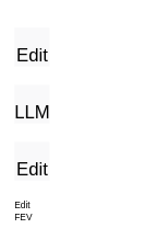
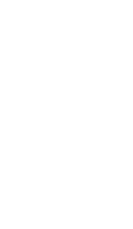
- <mxCell id="2" value="&lt;font style=&quot;font-size: 14px;&quot;&gt;&lt;h1 style=&quot;margin: 0px 0px 1em; padding: 0.9em 0px 0px; border: 0px; outline: 0px; vertical-align: baseline; background: 0px 0px rgb(249, 249, 250); text-align: center; font-weight: 300; line-height: 1.2; color: rgb(55, 54, 55); font-family: &amp;quot;Source Sans Pro&amp;quot;, Roboto, &amp;quot;San Francisco&amp;quot;, &amp;quot;Segoe UI&amp;quot;, sans-serif;&quot; id=&quot;gen-h1-1-00000001&quot; class=&quot;navigable-headline&quot;&gt;&lt;span style=&quot;background-color: transparent; color: light-dark(rgb(0, 0, 0), rgb(255, 255, 255)); font-family: Helvetica; text-align: left;&quot;&gt;Edit&lt;/span&gt;&lt;/h1&gt;&lt;h1 style=&quot;margin: 0px 0px 1em; padding: 0.9em 0px 0px; border: 0px; outline: 0px; vertical-align: baseline; background: 0px 0px rgb(249, 249, 250); text-align: center; font-weight: 300; line-height: 1.2; color: rgb(55, 54, 55); font-family: &amp;quot;Source Sans Pro&amp;quot;, Roboto, &amp;quot;San Francisco&amp;quot;, &amp;quot;Segoe UI&amp;quot;, sans-serif;&quot; id=&quot;gen-h1-1-00000001&quot; class=&quot;navigable-headline&quot;&gt;&lt;span style=&quot;background-color: transparent; color: light-dark(rgb(0, 0, 0), rgb(255, 255, 255)); font-family: Helvetica; text-align: left;&quot;&gt;LLM&lt;/span&gt;&lt;/h1&gt;&lt;h1 style=&quot;margin: 0px 0px 1em; padding: 0.9em 0px 0px; border: 0px; outline: 0px; vertical-align: baseline; background: 0px 0px rgb(249, 249, 250); text-align: center; font-weight: 300; line-height: 1.2; color: rgb(55, 54, 55); font-family: &amp;quot;Source Sans Pro&amp;quot;, Roboto, &amp;quot;San Francisco&amp;quot;, &amp;quot;Segoe UI&amp;quot;, sans-serif;&quot; id=&quot;gen-h1-1-00000001&quot; class=&quot;navigable-headline&quot;&gt;&lt;span style=&quot;background-color: transparent; color: light-dark(rgb(0, 0, 0), rgb(255, 255, 255)); font-family: Helvetica; text-align: left;&quot;&gt;Edit&lt;/span&gt;&lt;/h1&gt;&lt;/font&gt;&lt;div&gt;&lt;font style=&quot;font-size: 14px;&quot;&gt;Edit&lt;/font&gt;&lt;/div&gt;&lt;div&gt;&lt;font style=&quot;font-size: 14px;&quot;&gt;FEV&lt;/font&gt;&lt;/div&gt;" style="text;strokeColor=none;align=left;fillColor=none;html=1;verticalAlign=middle;whiteSpace=wrap;rounded=0;strokeWidth=8;fontSize=15;" vertex="1" parent="1"><mxGeometry x="20" y="20" width="180" height="340" as="geometry" /></mxCell>
